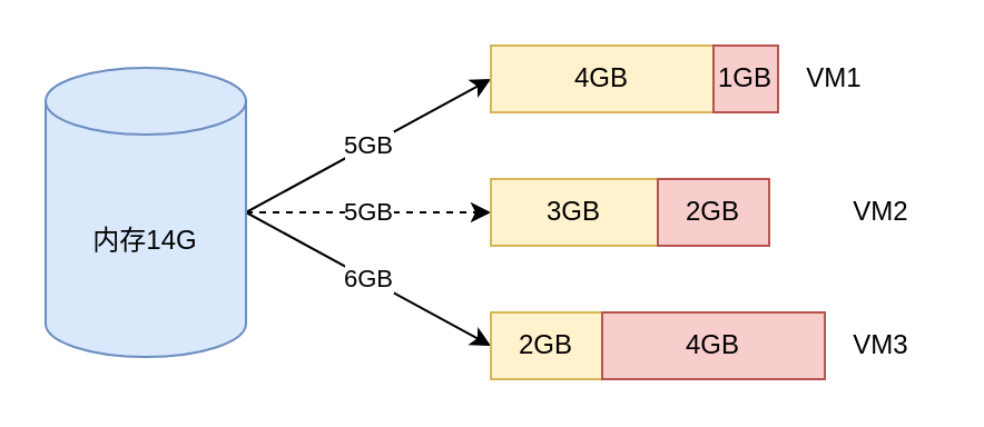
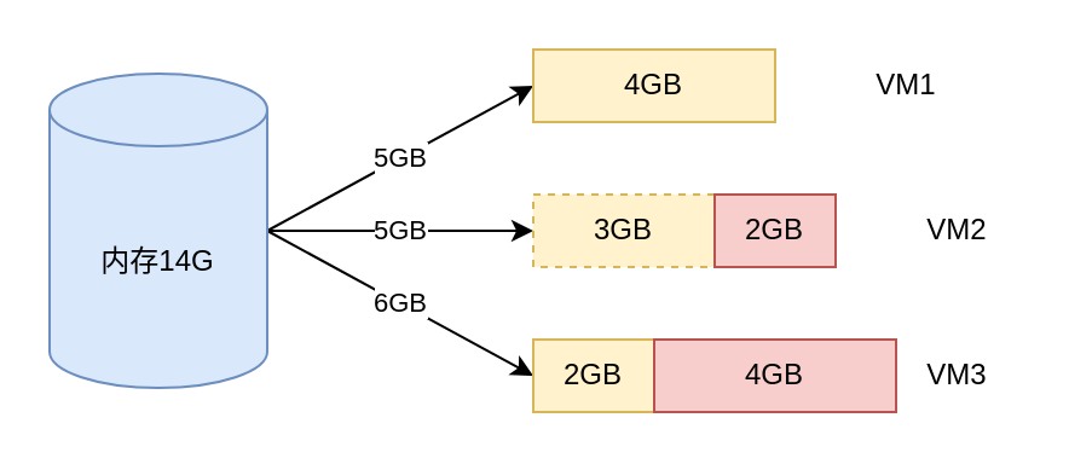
- <mxCell id="8" value="1GB" style="rounded=0;whiteSpace=wrap;html=1;strokeColor=#b85450;fillColor=#f8cecc;" vertex="1" parent="1"><mxGeometry x="320" y="20" width="29" height="30" as="geometry" /></mxCell>
- <mxCell id="3" value="5GB" style="edgeStyle=none;rounded=0;orthogonalLoop=1;jettySize=auto;html=1;exitX=1;exitY=0.5;exitDx=0;exitDy=0;exitPerimeter=0;entryX=0;entryY=0.5;entryDx=0;entryDy=0;dashed=1;" edge="1" parent="1" source="5" target="7"><mxGeometry relative="1" as="geometry" /></mxCell>
+ <mxCell id="3" value="5GB" style="edgeStyle=none;rounded=0;orthogonalLoop=1;jettySize=auto;html=1;exitX=1;exitY=0.5;exitDx=0;exitDy=0;exitPerimeter=0;entryX=0;entryY=0.5;entryDx=0;entryDy=0;" edge="1" parent="1" source="5" target="7"><mxGeometry relative="1" as="geometry" /></mxCell>
- <mxCell id="7" value="3GB" style="rounded=0;whiteSpace=wrap;html=1;strokeColor=#d6b656;fillColor=#fff2cc;" vertex="1" parent="1"><mxGeometry x="220" y="80" width="75" height="30" as="geometry" /></mxCell>
+ <mxCell id="7" value="3GB" style="rounded=0;whiteSpace=wrap;html=1;strokeColor=#d6b656;fillColor=#fff2cc;dashed=1;" vertex="1" parent="1"><mxGeometry x="220" y="80" width="75" height="30" as="geometry" /></mxCell>
